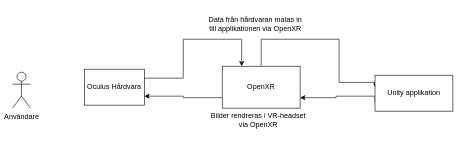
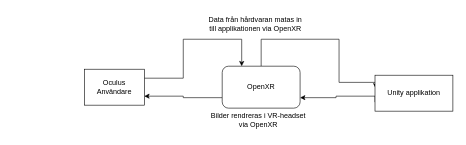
- <mxCell id="3" value="Oculus Hårdvara" style="rounded=0;whiteSpace=wrap;html=1;" parent="1" vertex="1"><mxGeometry x="140" y="115" width="100" height="60" as="geometry" /></mxCell>
+ <mxCell id="3" value="Oculus Användare" style="rounded=0;whiteSpace=wrap;html=1;" parent="1" vertex="1"><mxGeometry x="140" y="115" width="100" height="60" as="geometry" /></mxCell>
- <mxCell id="6" value="OpenXR" style="rounded=0;whiteSpace=wrap;html=1;" parent="1" vertex="1"><mxGeometry x="370" y="110" width="130" height="70" as="geometry" /></mxCell>
+ <mxCell id="6" value="OpenXR" style="whiteSpace=wrap;html=1;rounded=1;" parent="1" vertex="1"><mxGeometry x="370" y="110" width="130" height="70" as="geometry" /></mxCell>
- <mxCell id="9" value="Användare" style="shape=umlActor;verticalLabelPosition=bottom;verticalAlign=top;html=1;outlineConnect=0;" parent="1" vertex="1"><mxGeometry x="20" y="120" width="30" height="60" as="geometry" /></mxCell>
